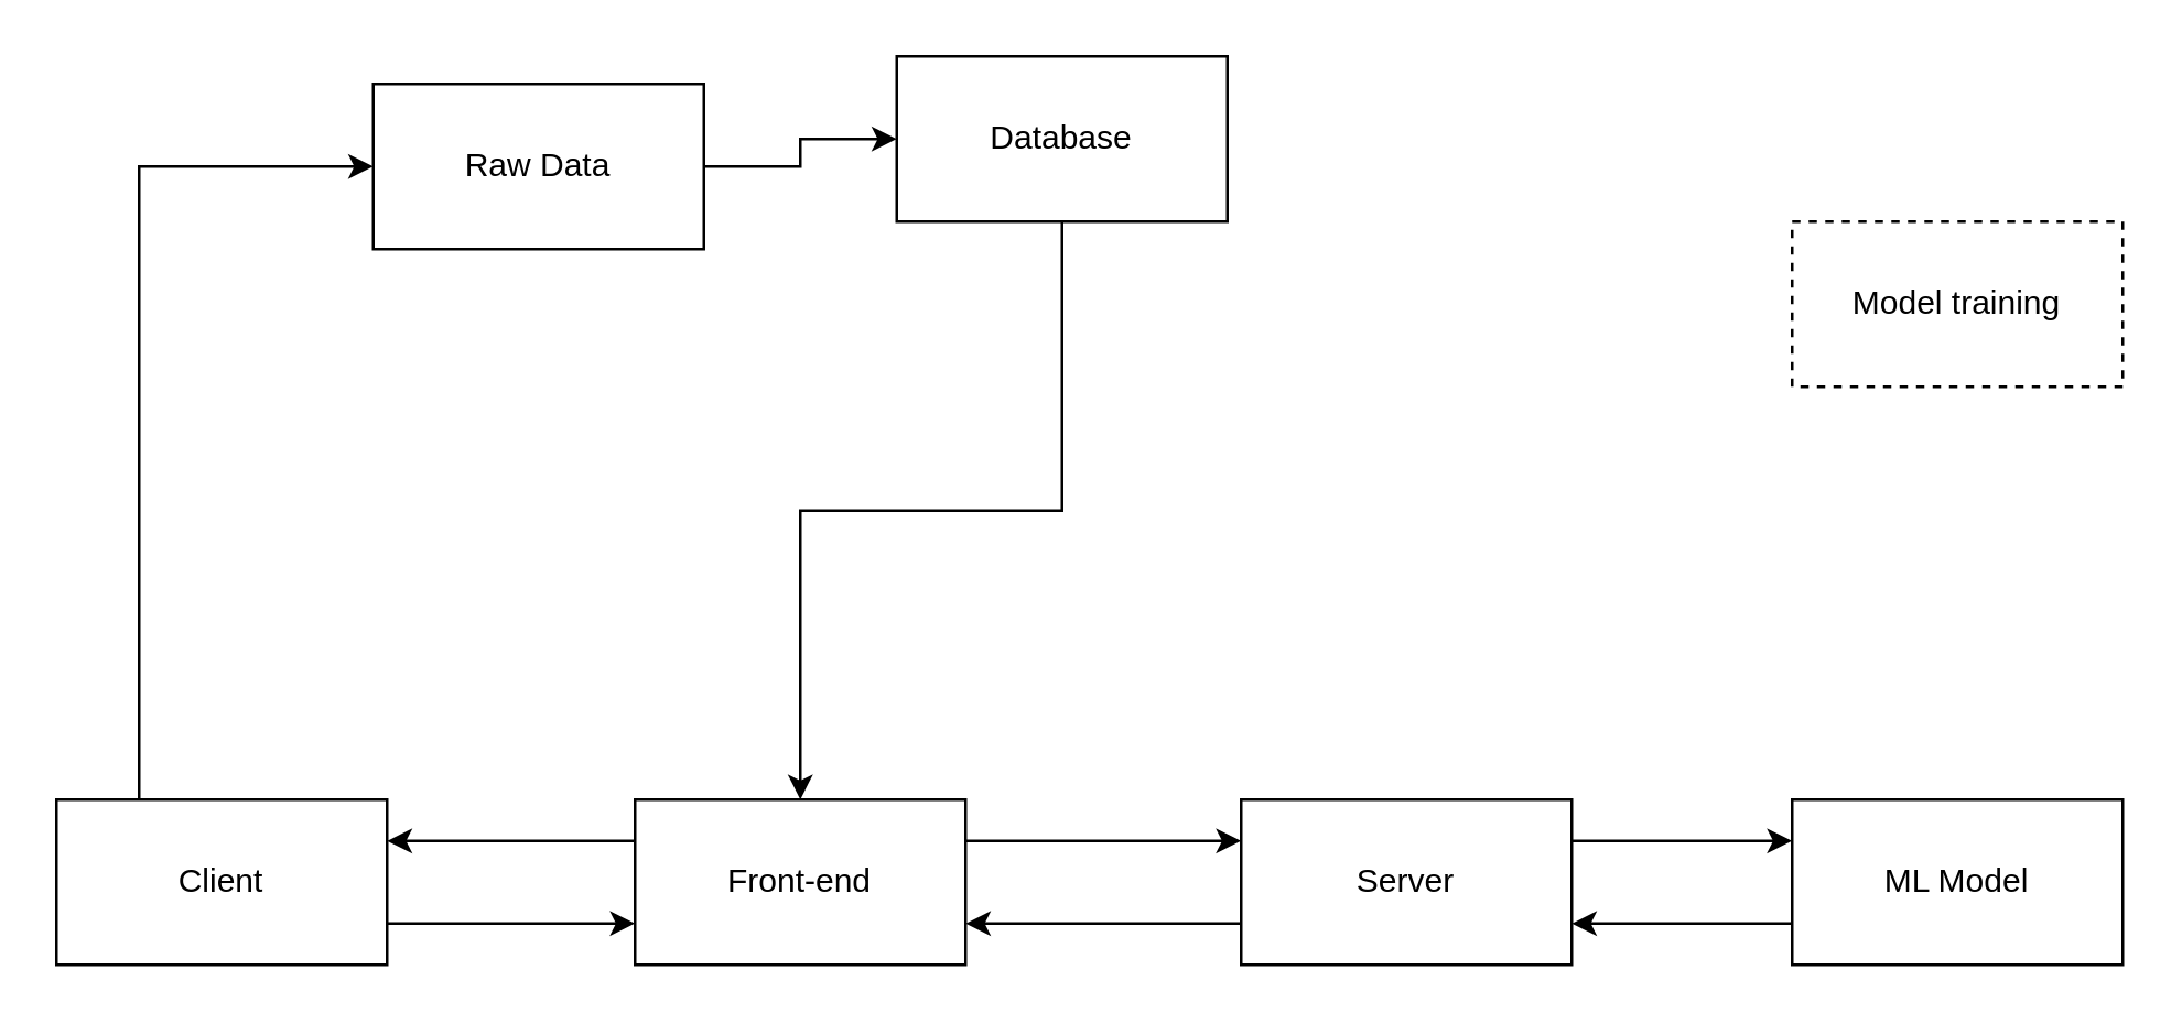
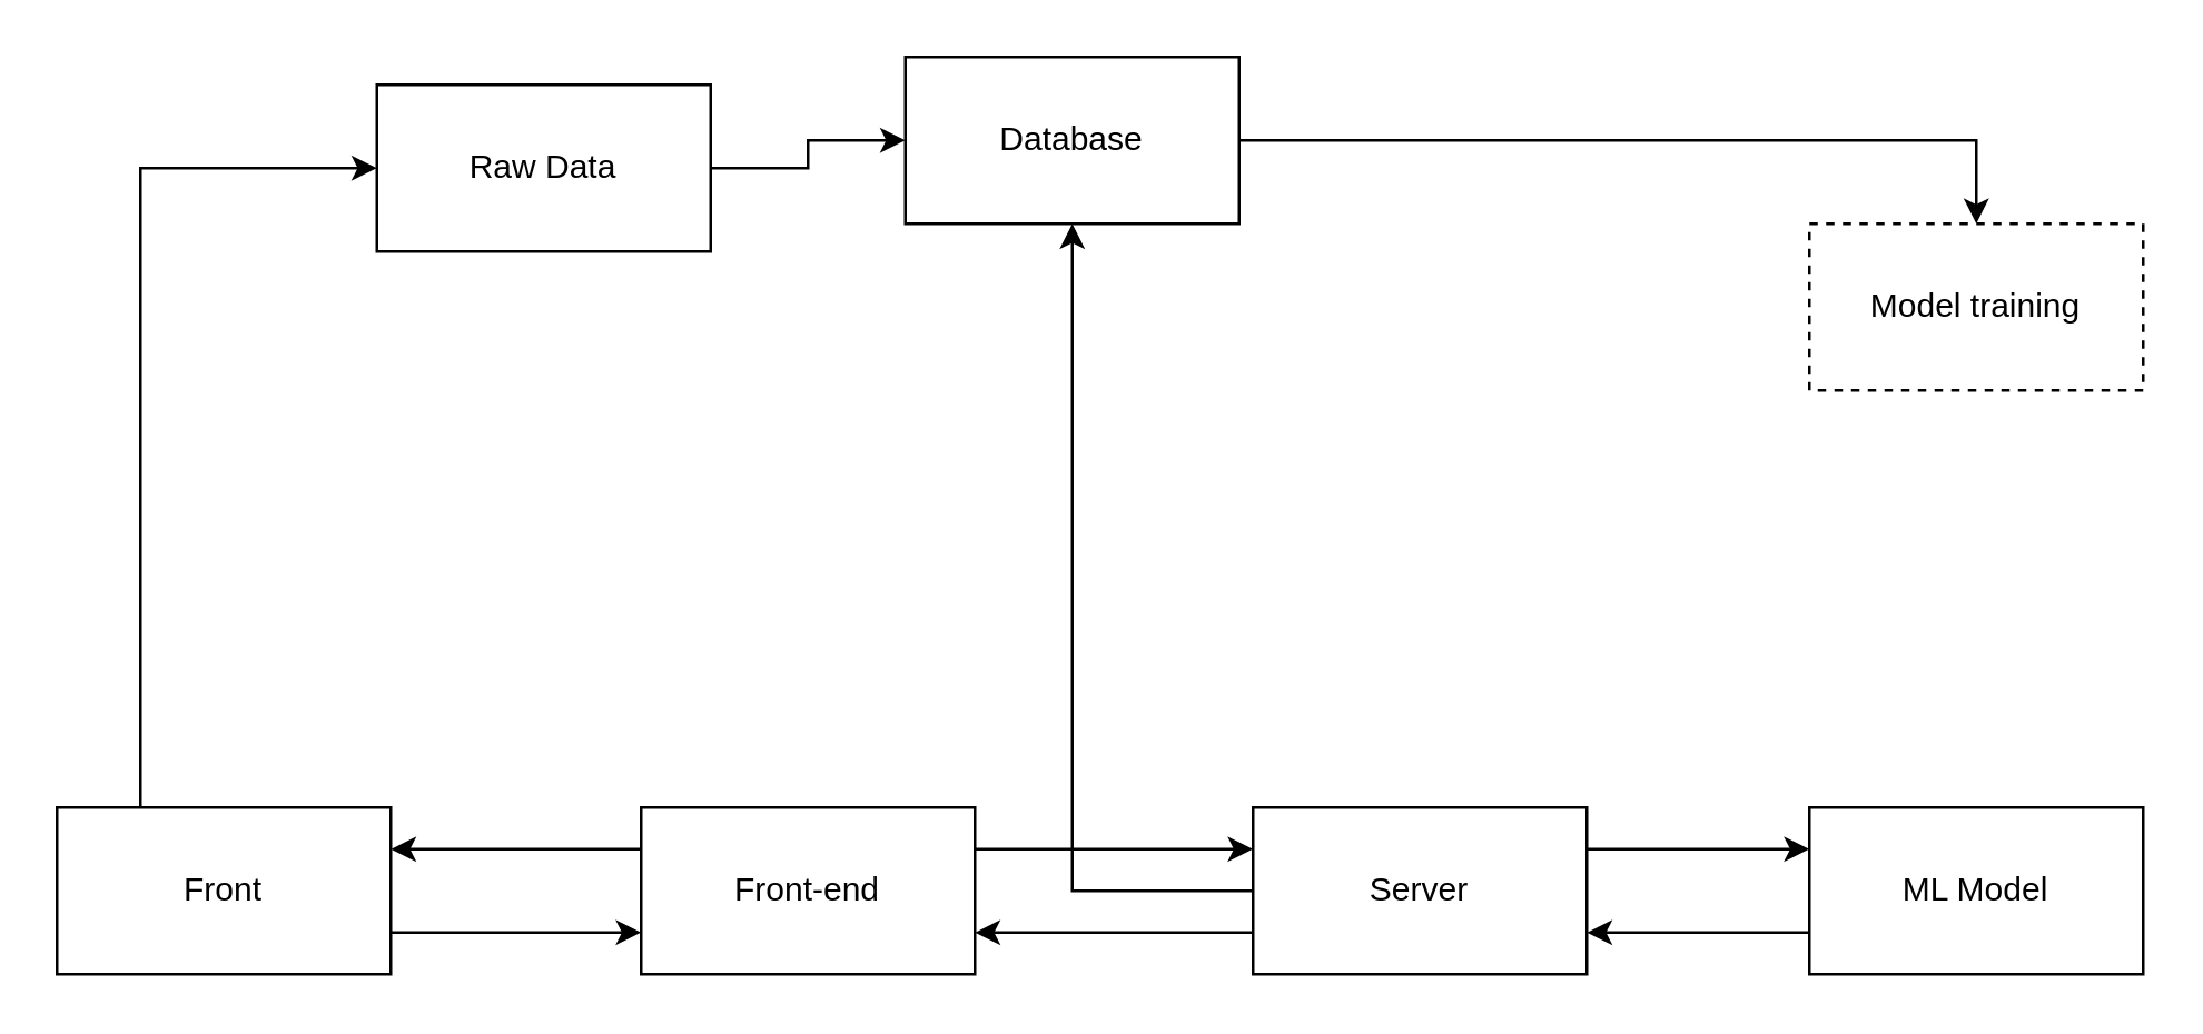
- <mxCell id="2" style="edgeStyle=orthogonalEdgeStyle;rounded=0;orthogonalLoop=1;jettySize=auto;html=1;" edge="1" parent="1" source="3" target="10"><mxGeometry relative="1" as="geometry" /></mxCell>
+ <mxCell id="2" style="edgeStyle=orthogonalEdgeStyle;rounded=0;orthogonalLoop=1;jettySize=auto;html=1;entryX=0.5;entryY=0;entryDx=0;entryDy=0;" edge="1" parent="1" source="3" target="16"><mxGeometry relative="1" as="geometry" /></mxCell>
+ <mxCell id="5" style="edgeStyle=orthogonalEdgeStyle;rounded=0;orthogonalLoop=1;jettySize=auto;html=1;entryX=0.5;entryY=1;entryDx=0;entryDy=0;" edge="1" parent="1" source="7" target="3"><mxGeometry relative="1" as="geometry" /></mxCell>
- <mxCell id="13" value="Client" style="rounded=0;whiteSpace=wrap;html=1;" vertex="1" parent="1"><mxGeometry x="20" y="290" width="120" height="60" as="geometry" /></mxCell>
+ <mxCell id="13" value="Front" style="rounded=0;whiteSpace=wrap;html=1;" vertex="1" parent="1"><mxGeometry x="20" y="290" width="120" height="60" as="geometry" /></mxCell>
